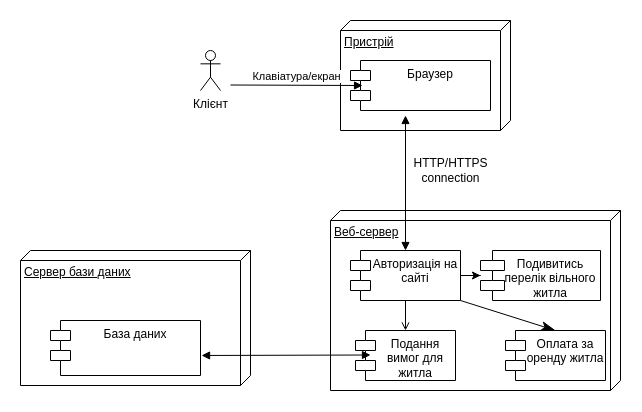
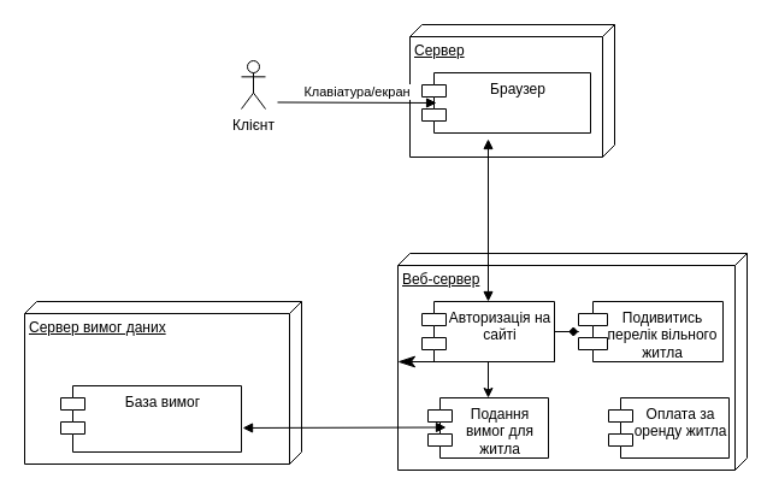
- <mxCell id="3" value="Пристрій" style="verticalAlign=top;align=left;spacingTop=8;spacingLeft=2;spacingRight=12;shape=cube;size=10;direction=south;fontStyle=4;html=1;whiteSpace=wrap;" vertex="1" parent="1"><mxGeometry x="340" y="20" width="170" height="110" as="geometry" /></mxCell>
+ <mxCell id="3" value="Сервер" style="verticalAlign=top;align=left;spacingTop=8;spacingLeft=2;spacingRight=12;shape=cube;size=10;direction=south;fontStyle=4;html=1;whiteSpace=wrap;" vertex="1" parent="1"><mxGeometry x="340" y="20" width="170" height="110" as="geometry" /></mxCell>
- <mxCell id="16" value="HTTP/HTTPS &lt;br&gt;connection" style="text;html=1;align=center;verticalAlign=middle;resizable=0;points=[];autosize=1;strokeColor=none;fillColor=none;" vertex="1" parent="1"><mxGeometry x="400" y="150" width="100" height="40" as="geometry" /></mxCell>
- <mxCell id="15" value="Сервер бази даних" style="verticalAlign=top;align=left;spacingTop=8;spacingLeft=2;spacingRight=12;shape=cube;size=10;direction=south;fontStyle=4;html=1;whiteSpace=wrap;" vertex="1" parent="1"><mxGeometry x="20" y="250" width="230" height="135" as="geometry" /></mxCell>
+ <mxCell id="15" value="Сервер вимог даних" style="verticalAlign=top;align=left;spacingTop=8;spacingLeft=2;spacingRight=12;shape=cube;size=10;direction=south;fontStyle=4;html=1;whiteSpace=wrap;" vertex="1" parent="1"><mxGeometry x="20" y="250" width="230" height="135" as="geometry" /></mxCell>
- <mxCell id="8" value="" style="edgeStyle=orthogonalEdgeStyle;rounded=0;orthogonalLoop=1;jettySize=auto;html=1;" edge="1" parent="1" source="9" target="12"><mxGeometry relative="1" as="geometry" /></mxCell>
+ <mxCell id="8" value="" style="edgeStyle=orthogonalEdgeStyle;rounded=0;orthogonalLoop=1;jettySize=auto;html=1;endArrow=diamond;" edge="1" parent="1" source="9" target="12"><mxGeometry relative="1" as="geometry" /></mxCell>
- <mxCell id="14" value="" style="endArrow=classicThin;endFill=1;endSize=12;html=1;rounded=0;exitX=1;exitY=1;exitDx=0;exitDy=0;entryX=0.5;entryY=0;entryDx=0;entryDy=0;" edge="1" parent="1" source="9" target="13"><mxGeometry width="160" relative="1" as="geometry"><mxPoint x="450" y="430" as="sourcePoint" /><mxPoint x="610" y="430" as="targetPoint" /></mxGeometry></mxCell>
+ <mxCell id="14" value="" style="endArrow=classicThin;endFill=1;endSize=12;html=1;rounded=0;exitX=1;exitY=1;exitDx=0;exitDy=0;" edge="1" parent="1" source="9" target="6"><mxGeometry width="160" relative="1" as="geometry"><mxPoint x="450" y="430" as="sourcePoint" /><mxPoint x="610" y="430" as="targetPoint" /></mxGeometry></mxCell>
- <mxCell id="7" value="" style="edgeStyle=orthogonalEdgeStyle;rounded=0;orthogonalLoop=1;jettySize=auto;html=1;endArrow=open;" edge="1" parent="1" source="9" target="11"><mxGeometry relative="1" as="geometry" /></mxCell>
+ <mxCell id="7" value="" style="edgeStyle=orthogonalEdgeStyle;rounded=0;orthogonalLoop=1;jettySize=auto;html=1;" edge="1" parent="1" source="9" target="11"><mxGeometry relative="1" as="geometry" /></mxCell>
- <mxCell id="17" value="База даних" style="shape=module;align=left;spacingLeft=20;align=center;verticalAlign=top;whiteSpace=wrap;html=1;" vertex="1" parent="1"><mxGeometry x="50" y="320" width="150" height="55" as="geometry" /></mxCell>
+ <mxCell id="17" value="База вимог" style="shape=module;align=left;spacingLeft=20;align=center;verticalAlign=top;whiteSpace=wrap;html=1;" vertex="1" parent="1"><mxGeometry x="50" y="320" width="150" height="55" as="geometry" /></mxCell>
